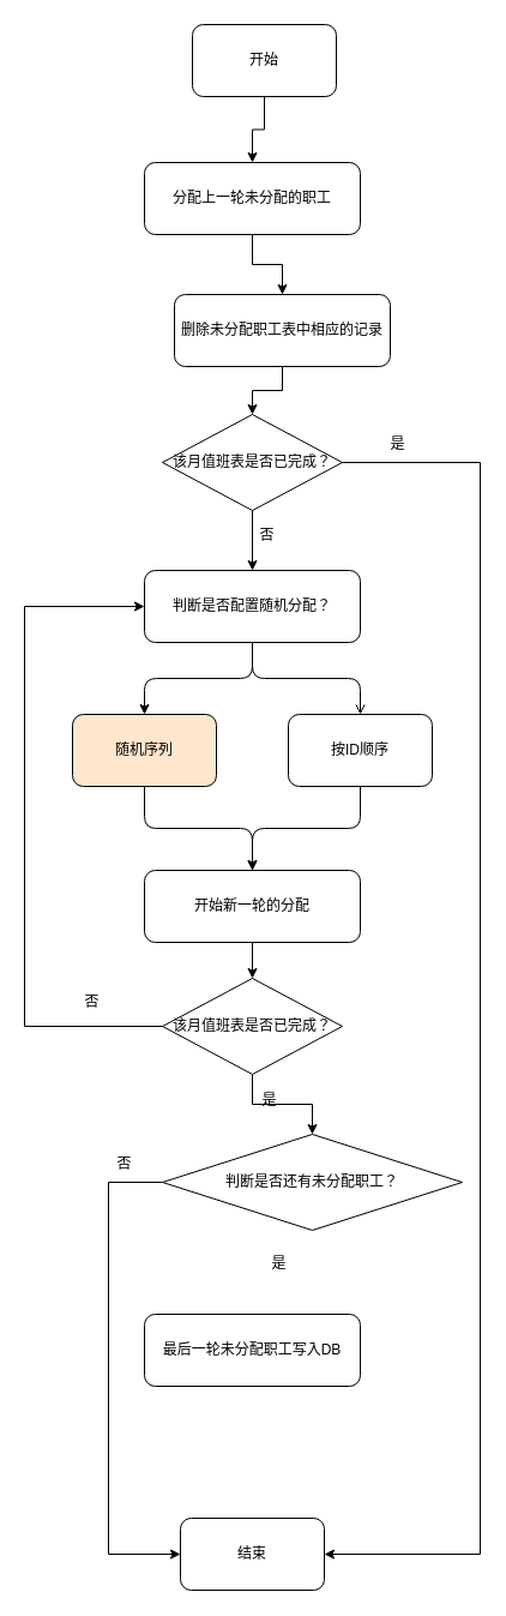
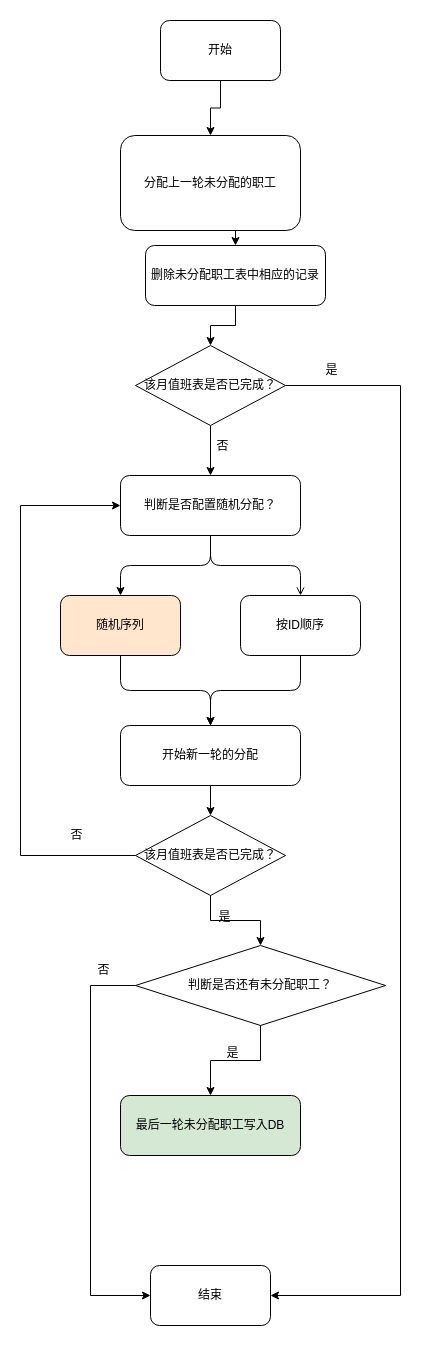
- <mxCell id="8" value="分配上一轮未分配的职工" style="rounded=1;whiteSpace=wrap;html=1;" vertex="1" parent="1"><mxGeometry x="120" y="135" width="180" height="60" as="geometry" /></mxCell>
+ <mxCell id="8" value="分配上一轮未分配的职工" style="rounded=1;whiteSpace=wrap;html=1;" vertex="1" parent="1"><mxGeometry x="120" y="135" width="180" height="95" as="geometry" /></mxCell>
+ <mxCell id="20" style="edgeStyle=orthogonalEdgeStyle;rounded=0;orthogonalLoop=1;jettySize=auto;html=1;exitX=0.5;exitY=1;exitDx=0;exitDy=0;entryX=0.5;entryY=0;entryDx=0;entryDy=0;" edge="1" parent="1" source="22" target="10"><mxGeometry relative="1" as="geometry" /></mxCell>
- <mxCell id="10" value="最后一轮未分配职工写入DB" style="rounded=1;whiteSpace=wrap;html=1;" vertex="1" parent="1"><mxGeometry x="120" y="1095" width="180" height="60" as="geometry" /></mxCell>
+ <mxCell id="10" value="最后一轮未分配职工写入DB" style="rounded=1;whiteSpace=wrap;html=1;fillColor=#d5e8d4;" vertex="1" parent="1"><mxGeometry x="120" y="1095" width="180" height="60" as="geometry" /></mxCell>
